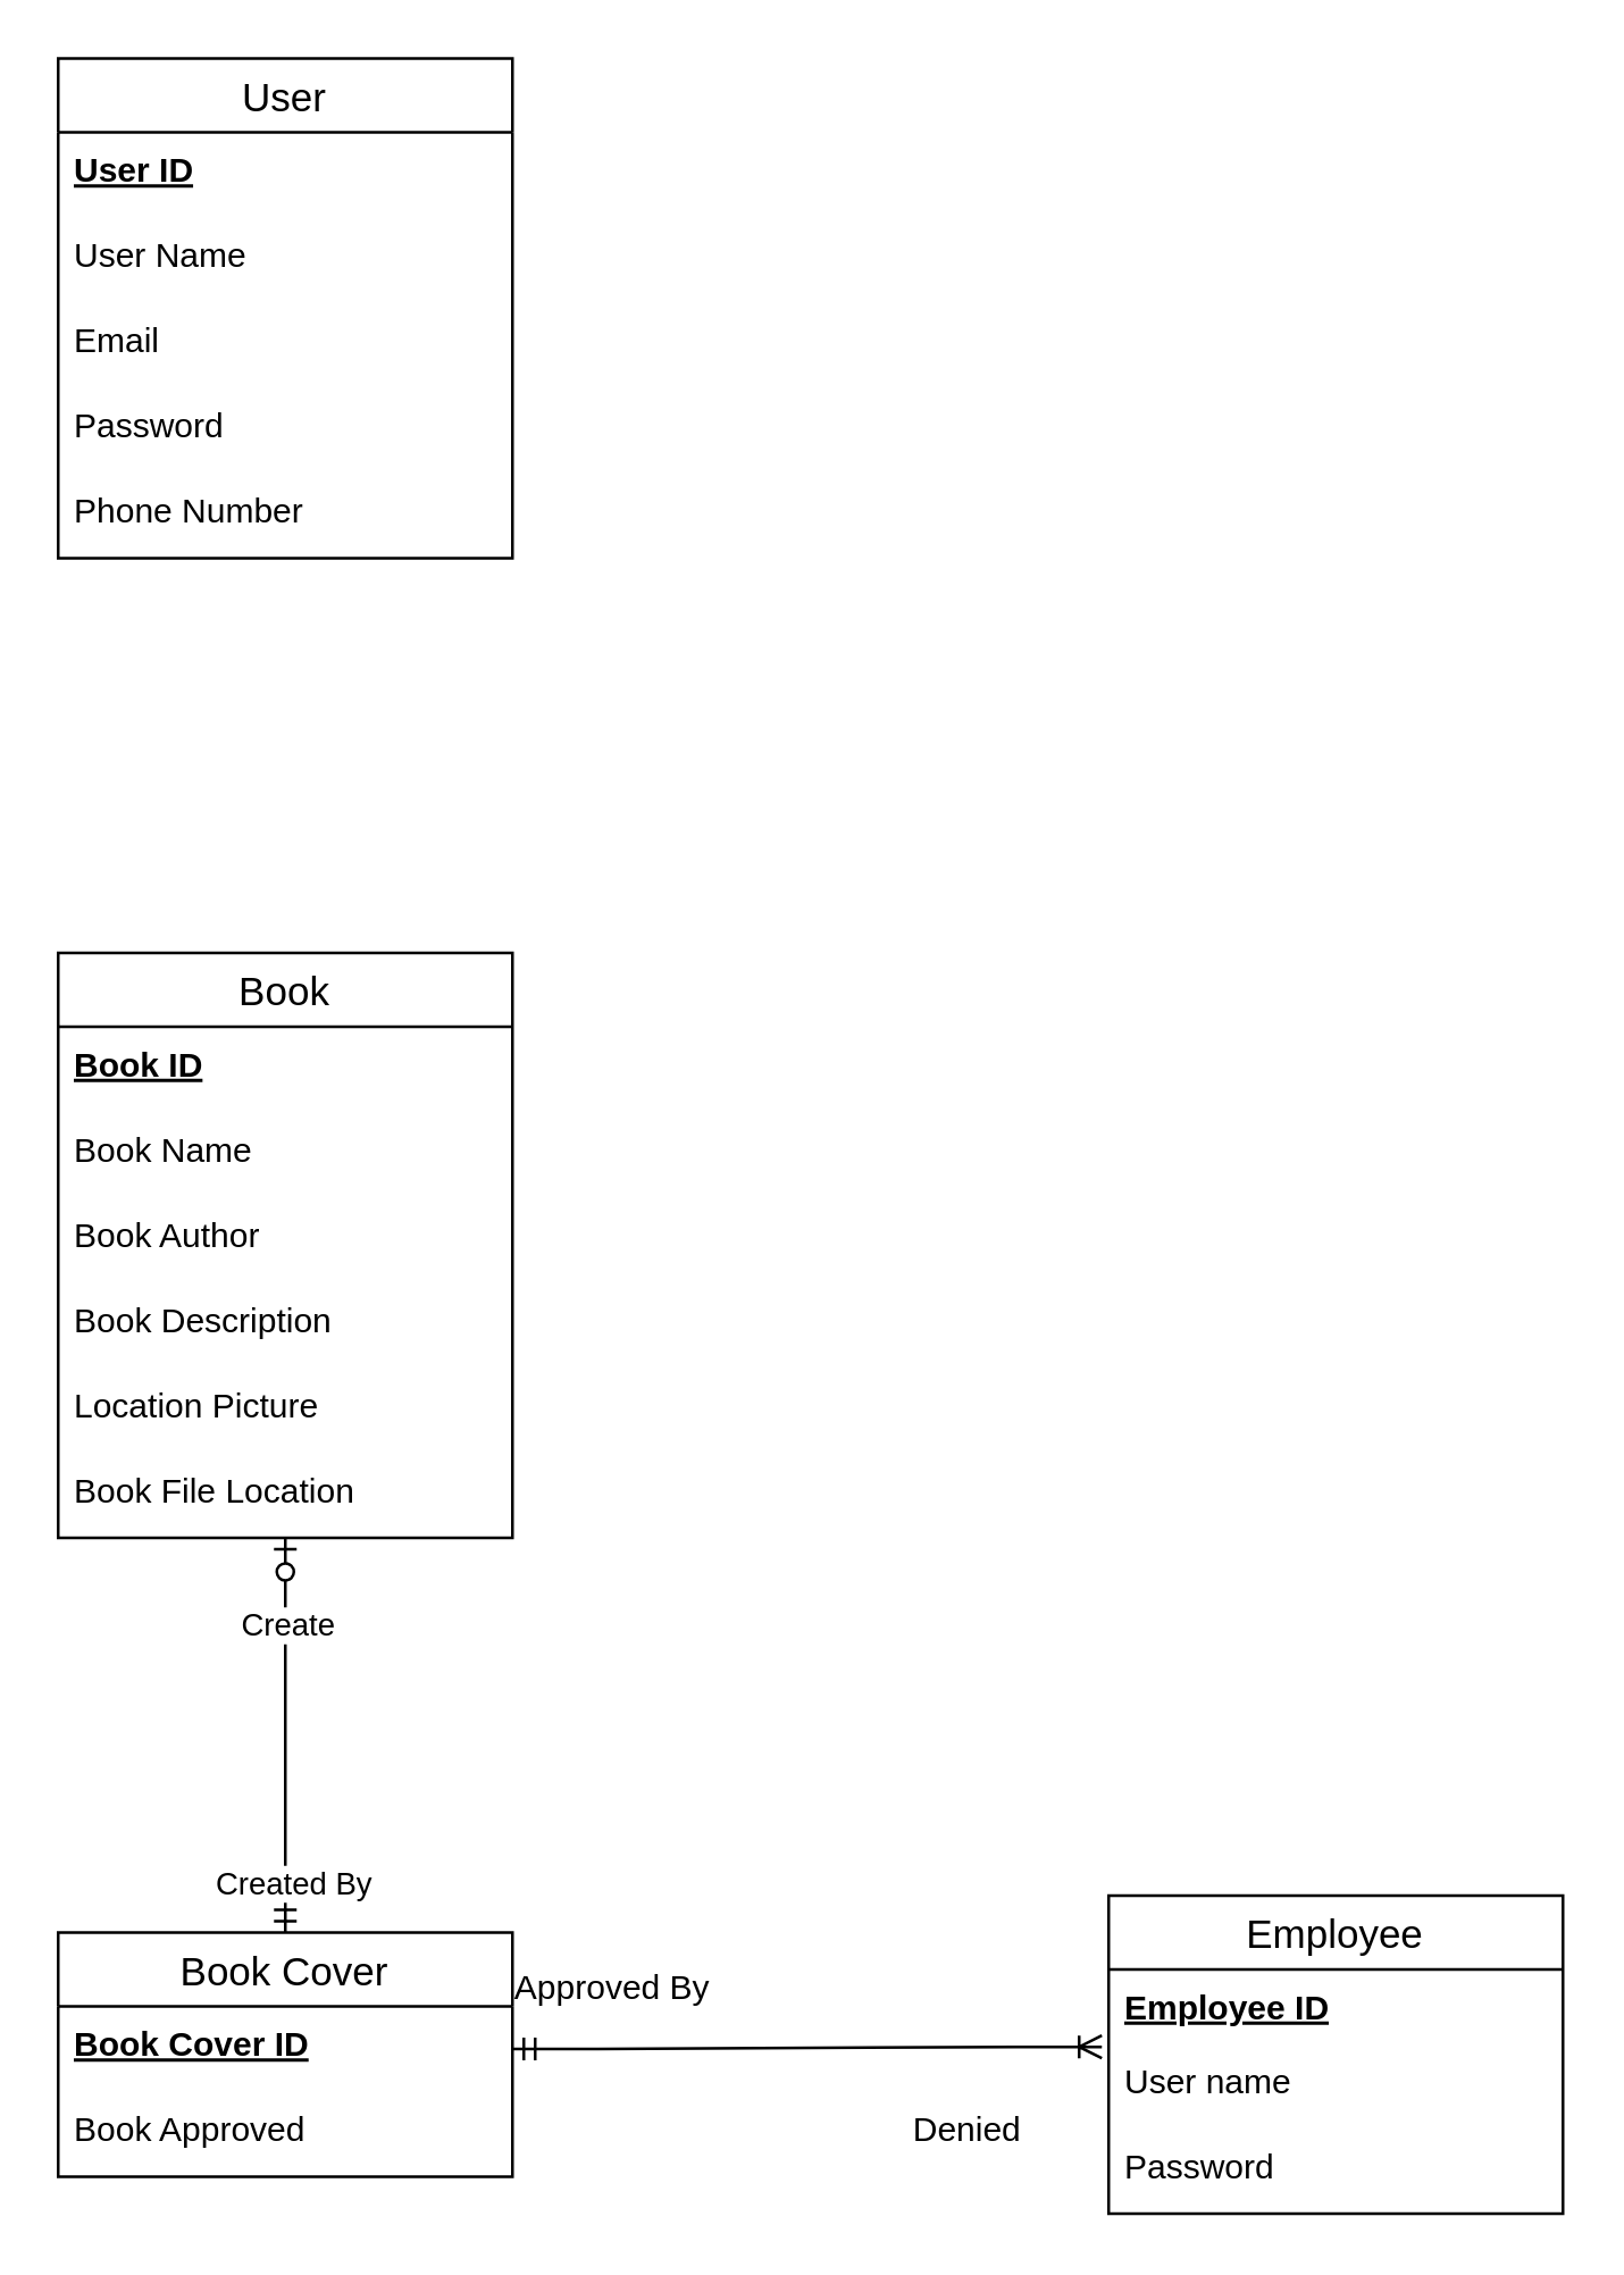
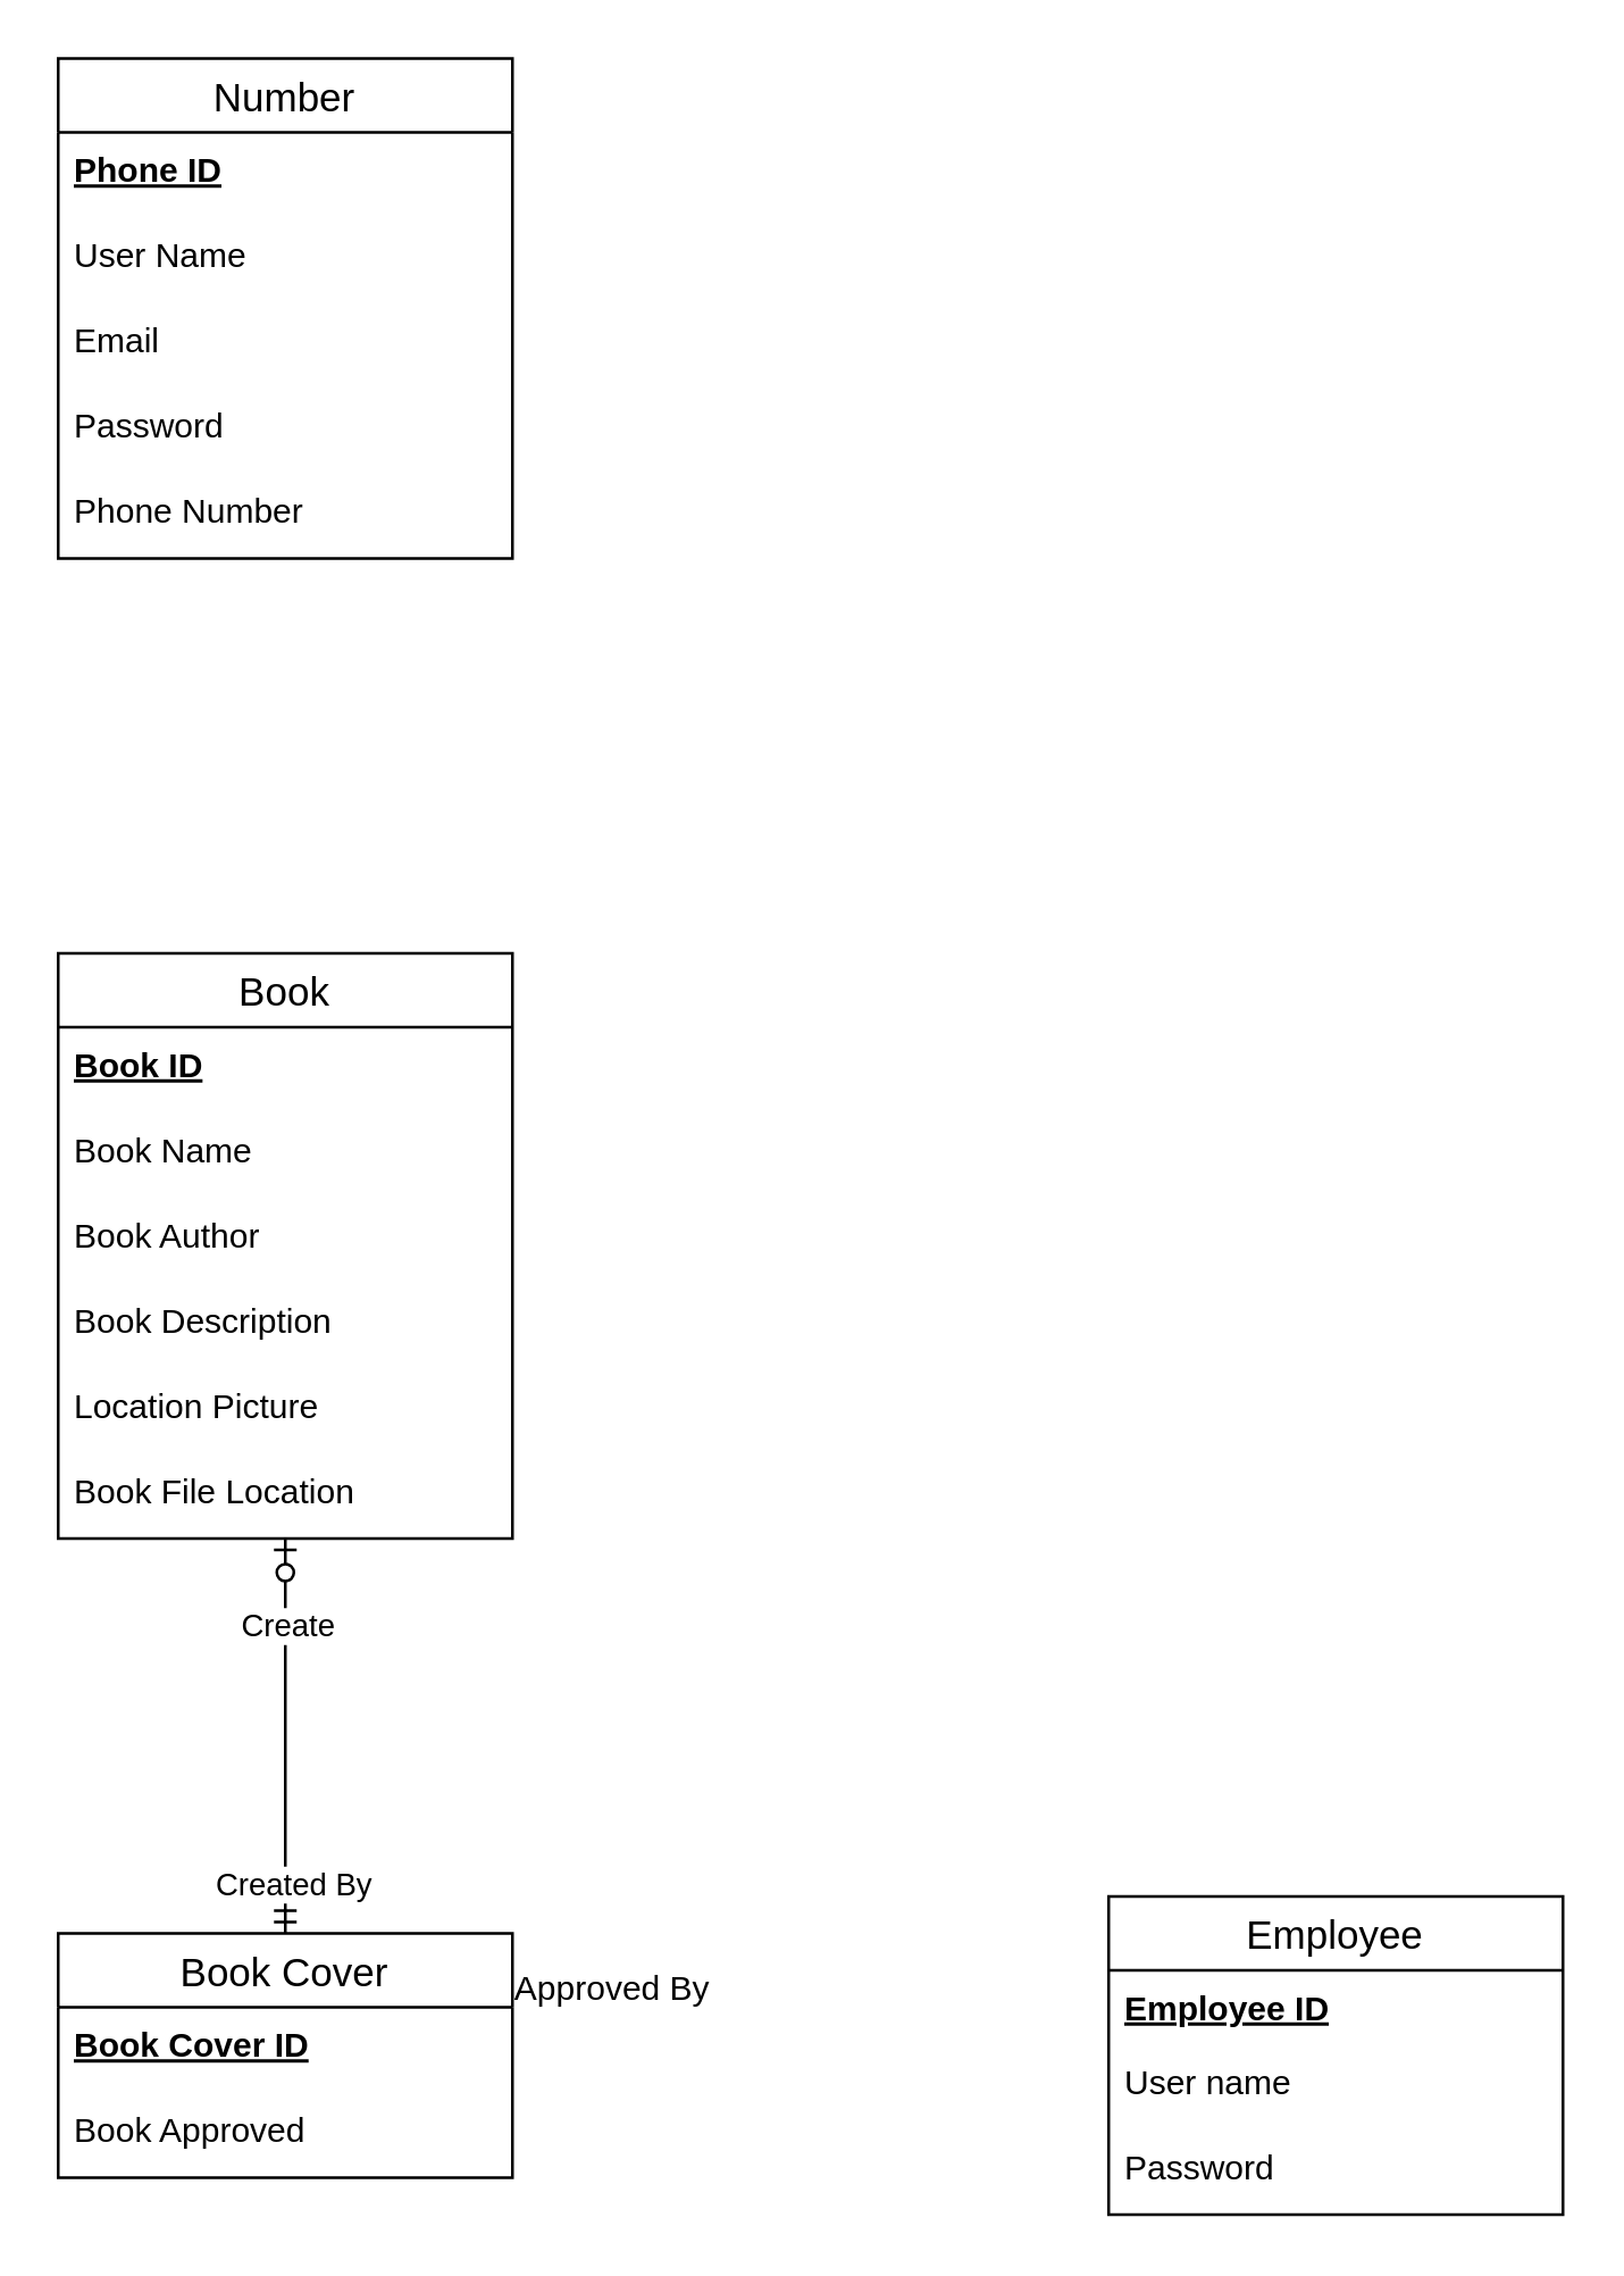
- <mxCell id="2" value="User" style="swimlane;fontStyle=0;childLayout=stackLayout;horizontal=1;startSize=26;horizontalStack=0;resizeParent=1;resizeParentMax=0;resizeLast=0;collapsible=1;marginBottom=0;align=center;fontSize=14;" vertex="1" parent="1"><mxGeometry x="20" y="20" width="160" height="176" as="geometry" /></mxCell>
+ <mxCell id="2" value="Number" style="swimlane;fontStyle=0;childLayout=stackLayout;horizontal=1;startSize=26;horizontalStack=0;resizeParent=1;resizeParentMax=0;resizeLast=0;collapsible=1;marginBottom=0;align=center;fontSize=14;" vertex="1" parent="1"><mxGeometry x="20" y="20" width="160" height="176" as="geometry" /></mxCell>
- <mxCell id="3" value="User ID" style="text;strokeColor=none;fillColor=none;spacingLeft=4;spacingRight=4;overflow=hidden;rotatable=0;points=[[0,0.5],[1,0.5]];portConstraint=eastwest;fontSize=12;fontStyle=5" vertex="1" parent="2"><mxGeometry y="26" width="160" height="30" as="geometry" /></mxCell>
+ <mxCell id="3" value="Phone ID" style="text;strokeColor=none;fillColor=none;spacingLeft=4;spacingRight=4;overflow=hidden;rotatable=0;points=[[0,0.5],[1,0.5]];portConstraint=eastwest;fontSize=12;fontStyle=5" vertex="1" parent="2"><mxGeometry y="26" width="160" height="30" as="geometry" /></mxCell>
- <mxCell id="25" value="" style="edgeStyle=entityRelationEdgeStyle;fontSize=12;html=1;endArrow=ERoneToMany;startArrow=ERmandOne;rounded=0;exitX=1;exitY=0.5;exitDx=0;exitDy=0;entryX=-0.015;entryY=1.049;entryDx=0;entryDy=0;entryPerimeter=0;" edge="1" parent="1" source="9" target="19"><mxGeometry width="100" height="100" relative="1" as="geometry"><mxPoint x="200" y="820" as="sourcePoint" /><mxPoint x="300" y="720" as="targetPoint" /></mxGeometry></mxCell>
- <mxCell id="26" value="Denied" style="text;html=1;align=center;verticalAlign=middle;resizable=0;points=[];autosize=1;strokeColor=none;fillColor=none;" vertex="1" parent="1"><mxGeometry x="315" y="740" width="50" height="20" as="geometry" /></mxCell>
